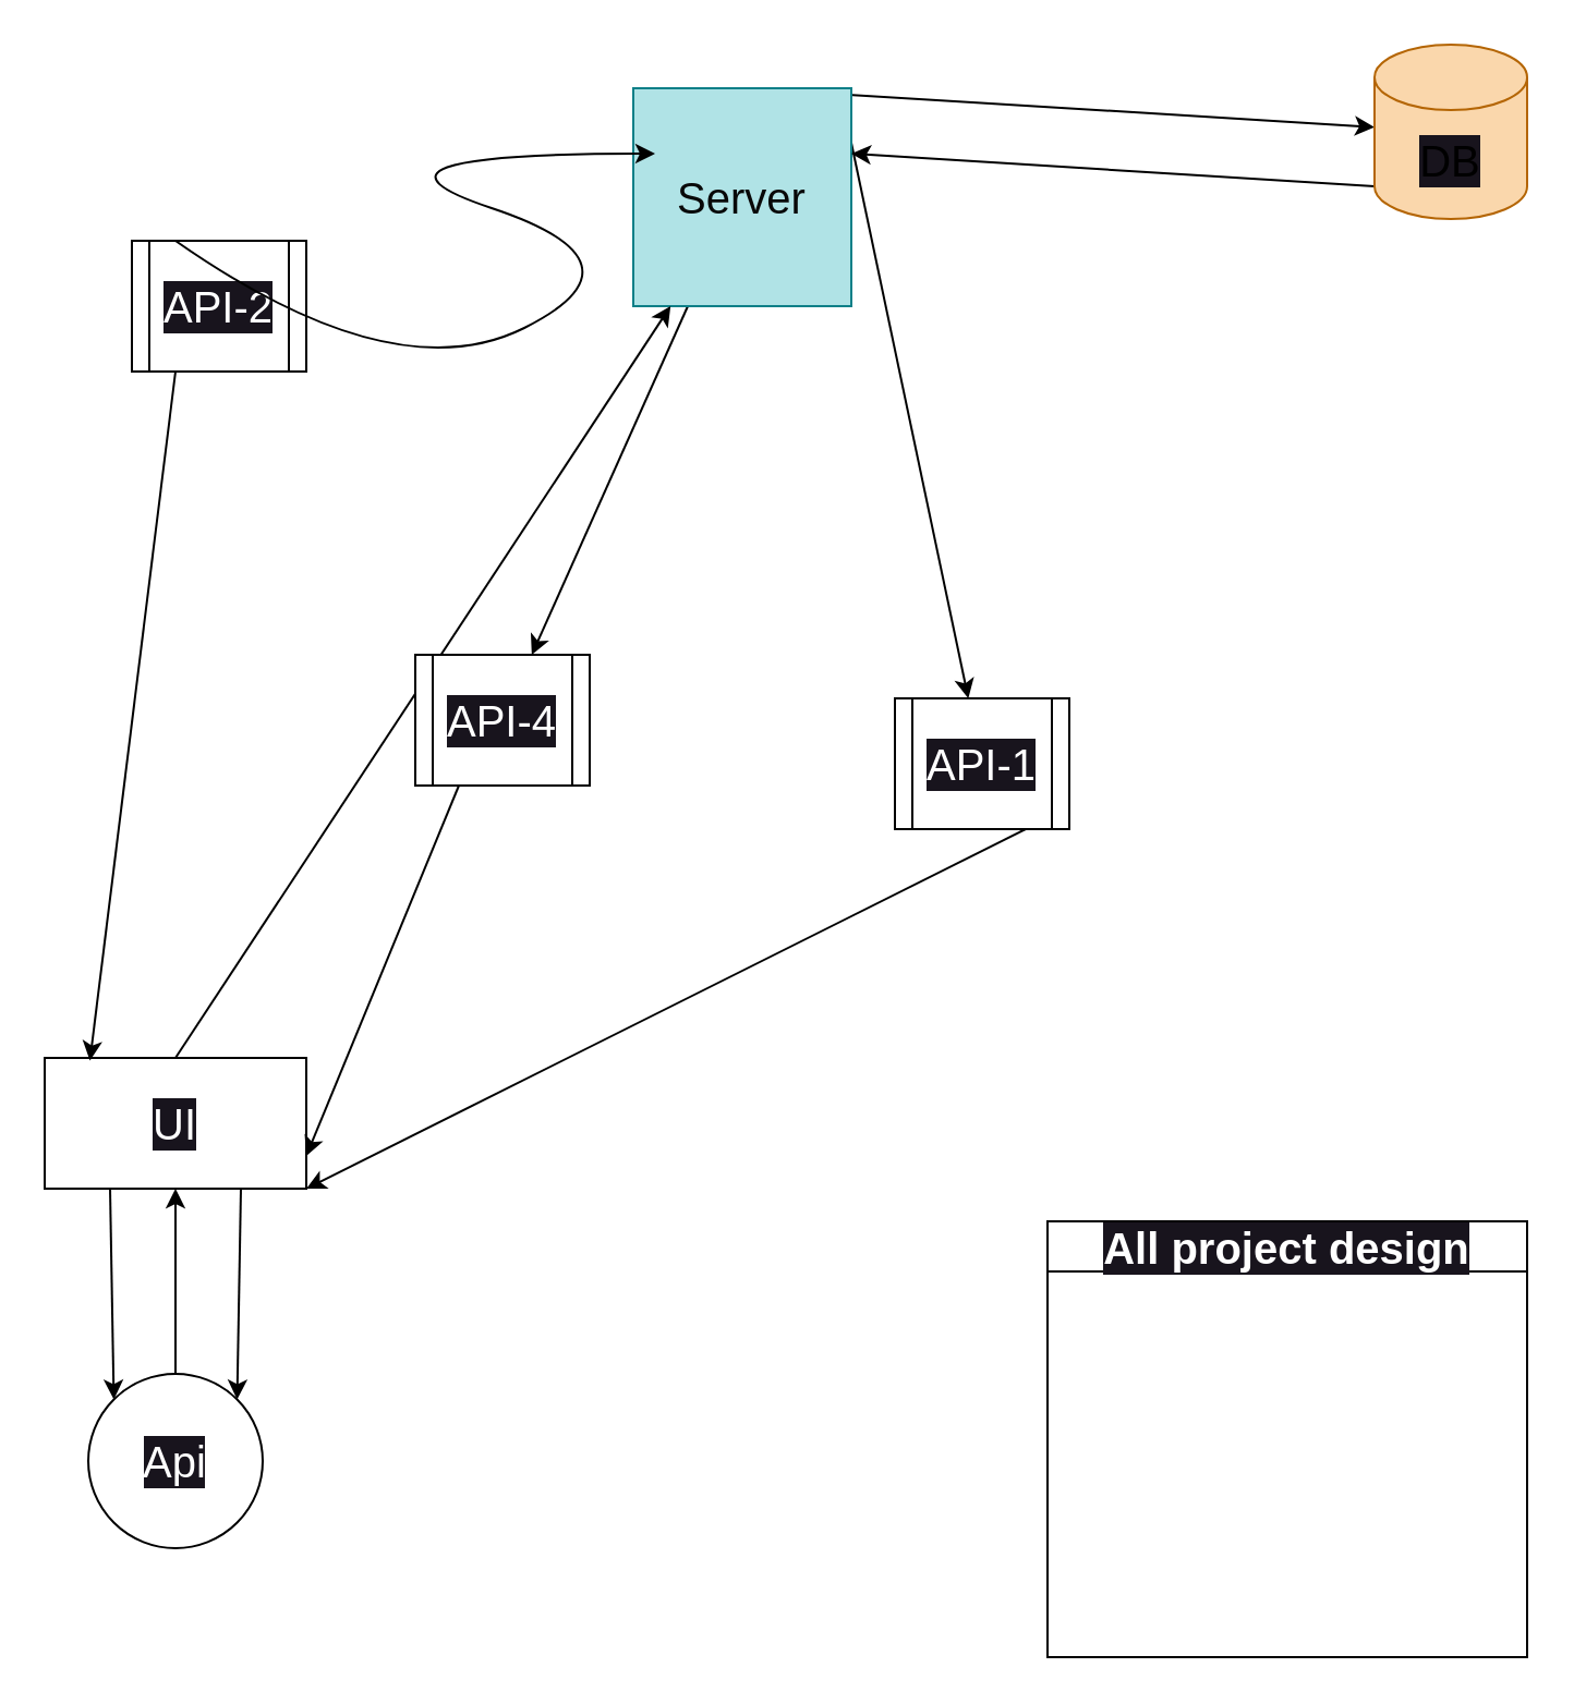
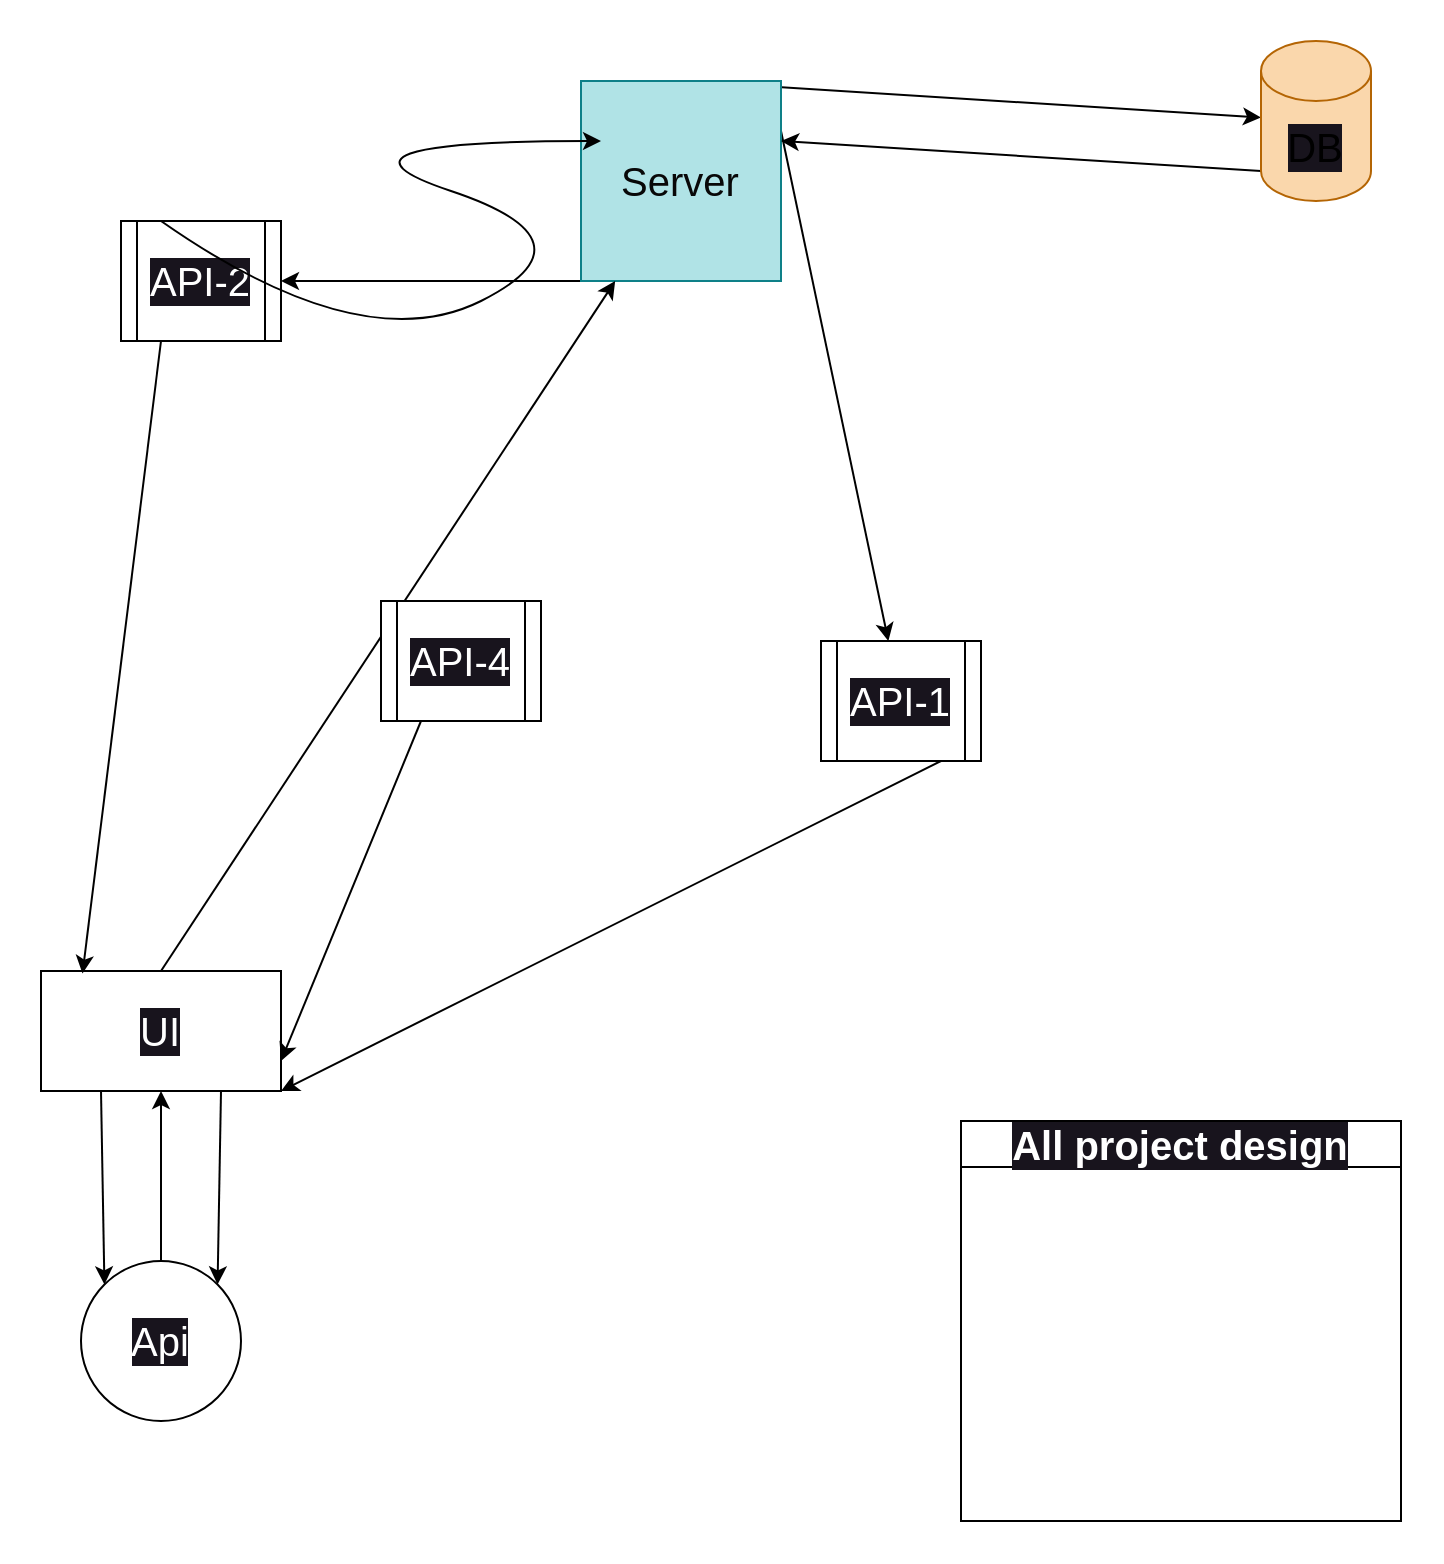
- <mxCell id="7" value="DB" style="shape=cylinder3;whiteSpace=wrap;html=1;boundedLbl=1;backgroundOutline=1;size=15;labelBackgroundColor=#18141D;fontSize=20;fillColor=#fad7ac;strokeColor=#b46504;" vertex="1" parent="1"><mxGeometry x="630" y="20" width="70" height="80" as="geometry" /></mxCell>
+ <mxCell id="7" value="DB" style="shape=cylinder3;whiteSpace=wrap;html=1;boundedLbl=1;backgroundOutline=1;size=15;labelBackgroundColor=#18141D;fontSize=20;fillColor=#fad7ac;strokeColor=#b46504;" vertex="1" parent="1"><mxGeometry x="630" y="20" width="55" height="80" as="geometry" /></mxCell>
- <mxCell id="3" style="edgeStyle=none;html=1;exitX=0.25;exitY=1;exitDx=0;exitDy=0;fontSize=20;fontColor=#fff;" edge="1" parent="1" source="5" target="17"><mxGeometry relative="1" as="geometry" /></mxCell>
+ <mxCell id="3" style="edgeStyle=none;html=1;exitX=0.25;exitY=1;exitDx=0;exitDy=0;fontSize=20;fontColor=#fff;" edge="1" parent="1" source="5" target="15"><mxGeometry relative="1" as="geometry" /></mxCell>
